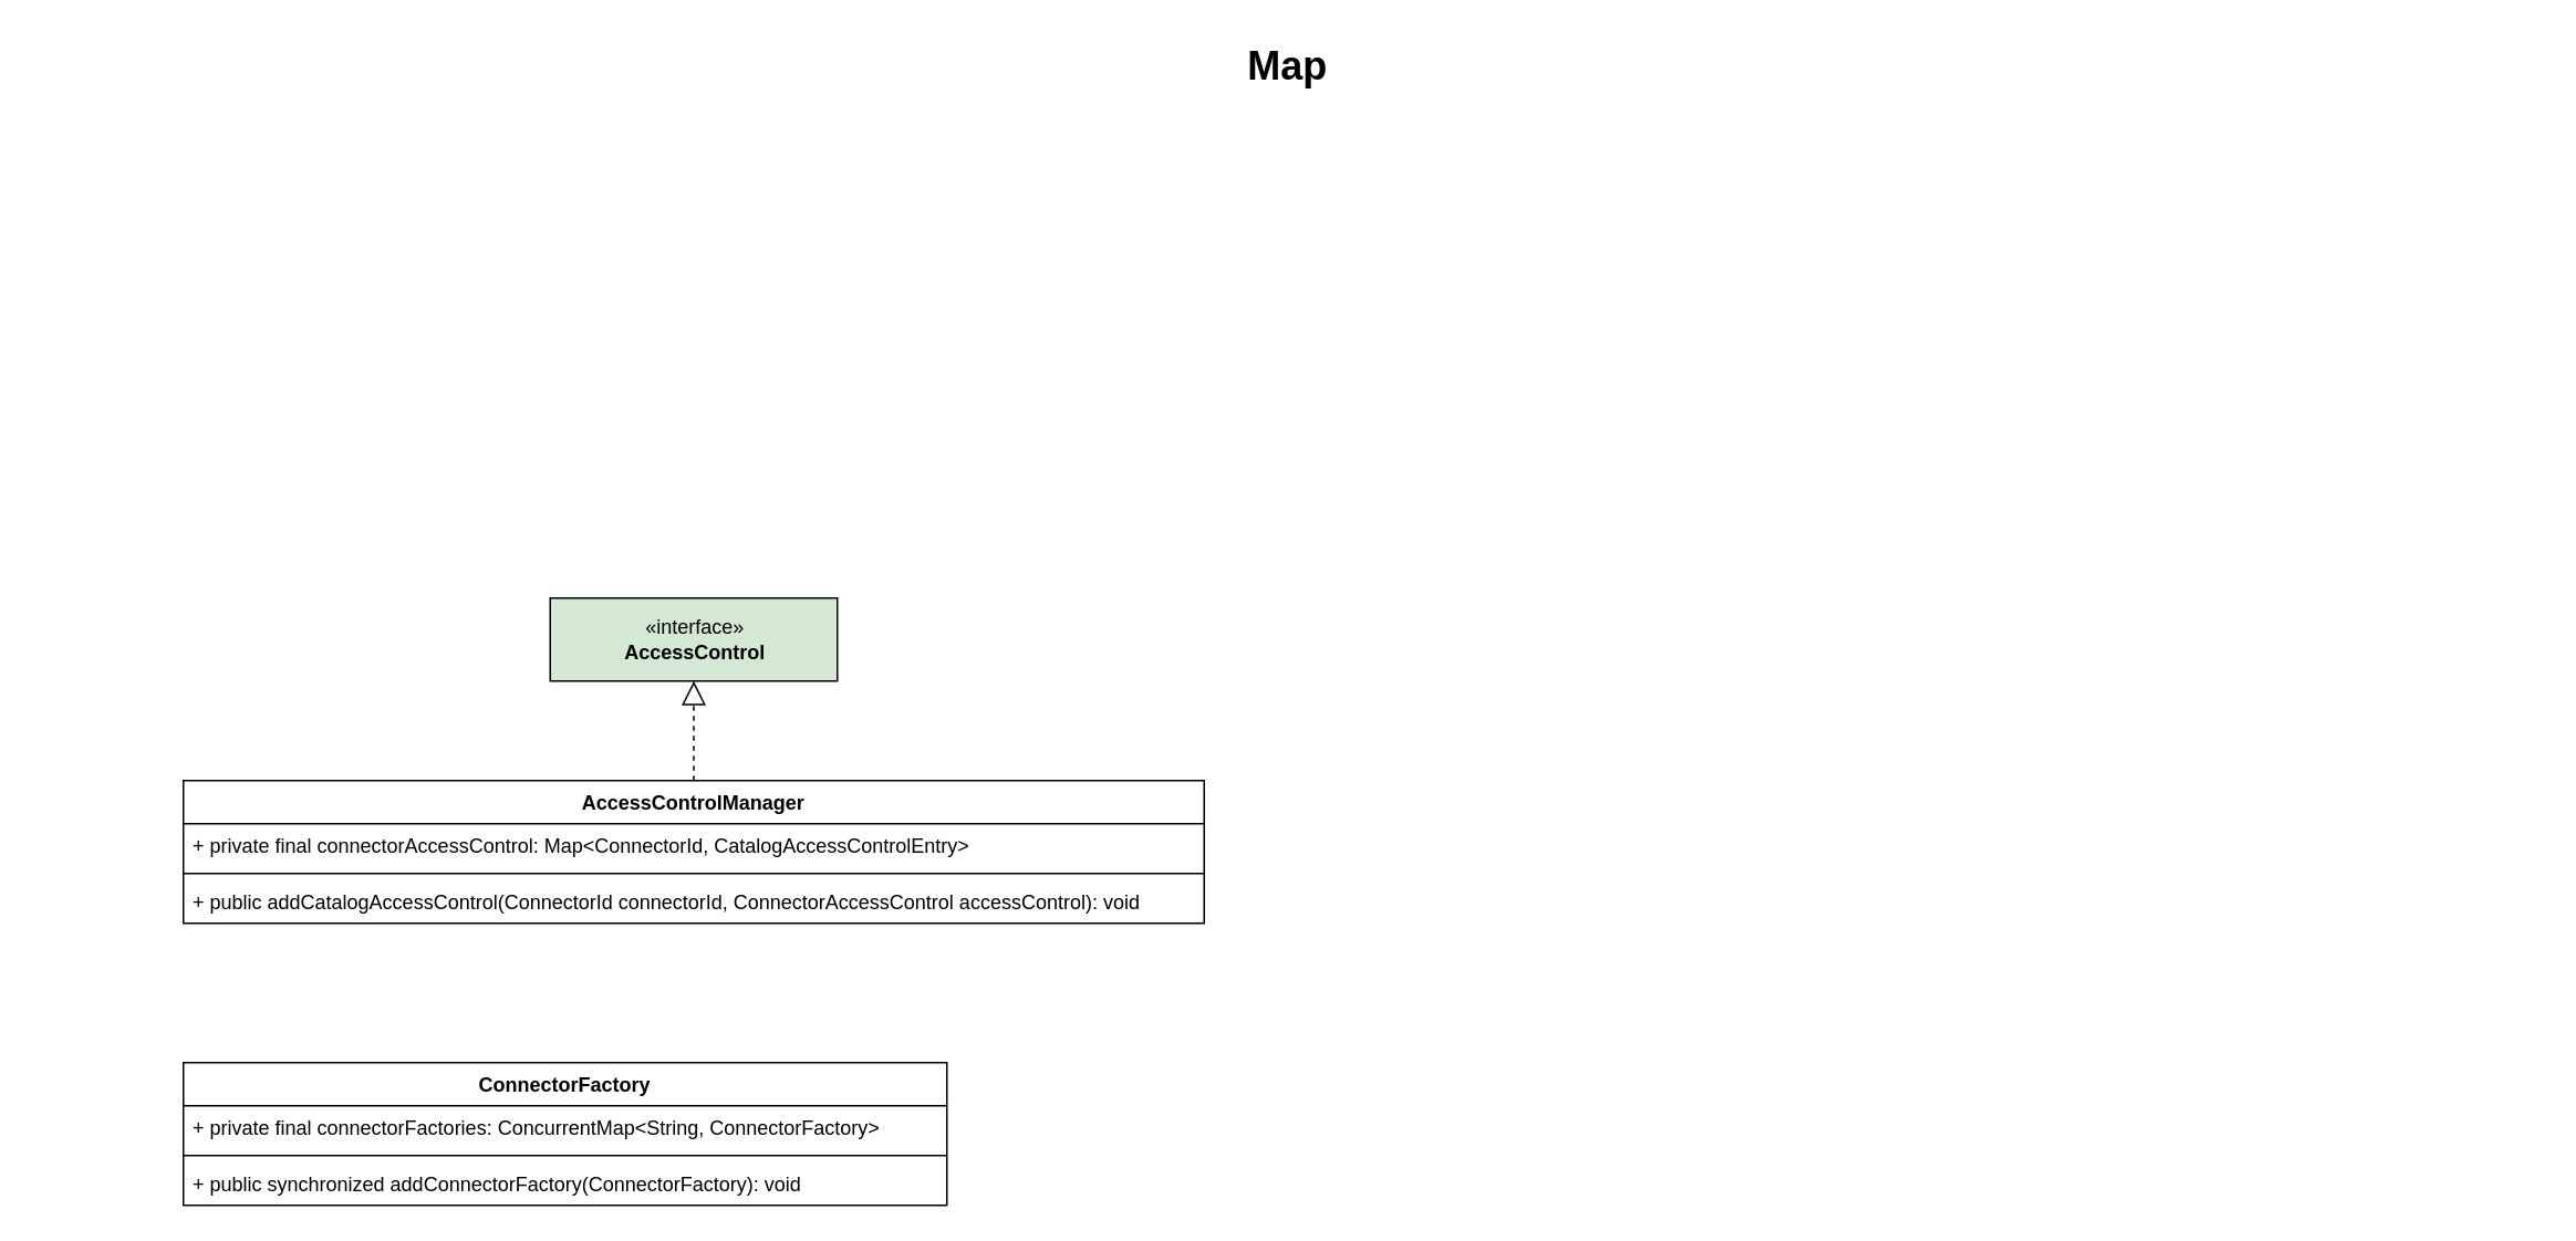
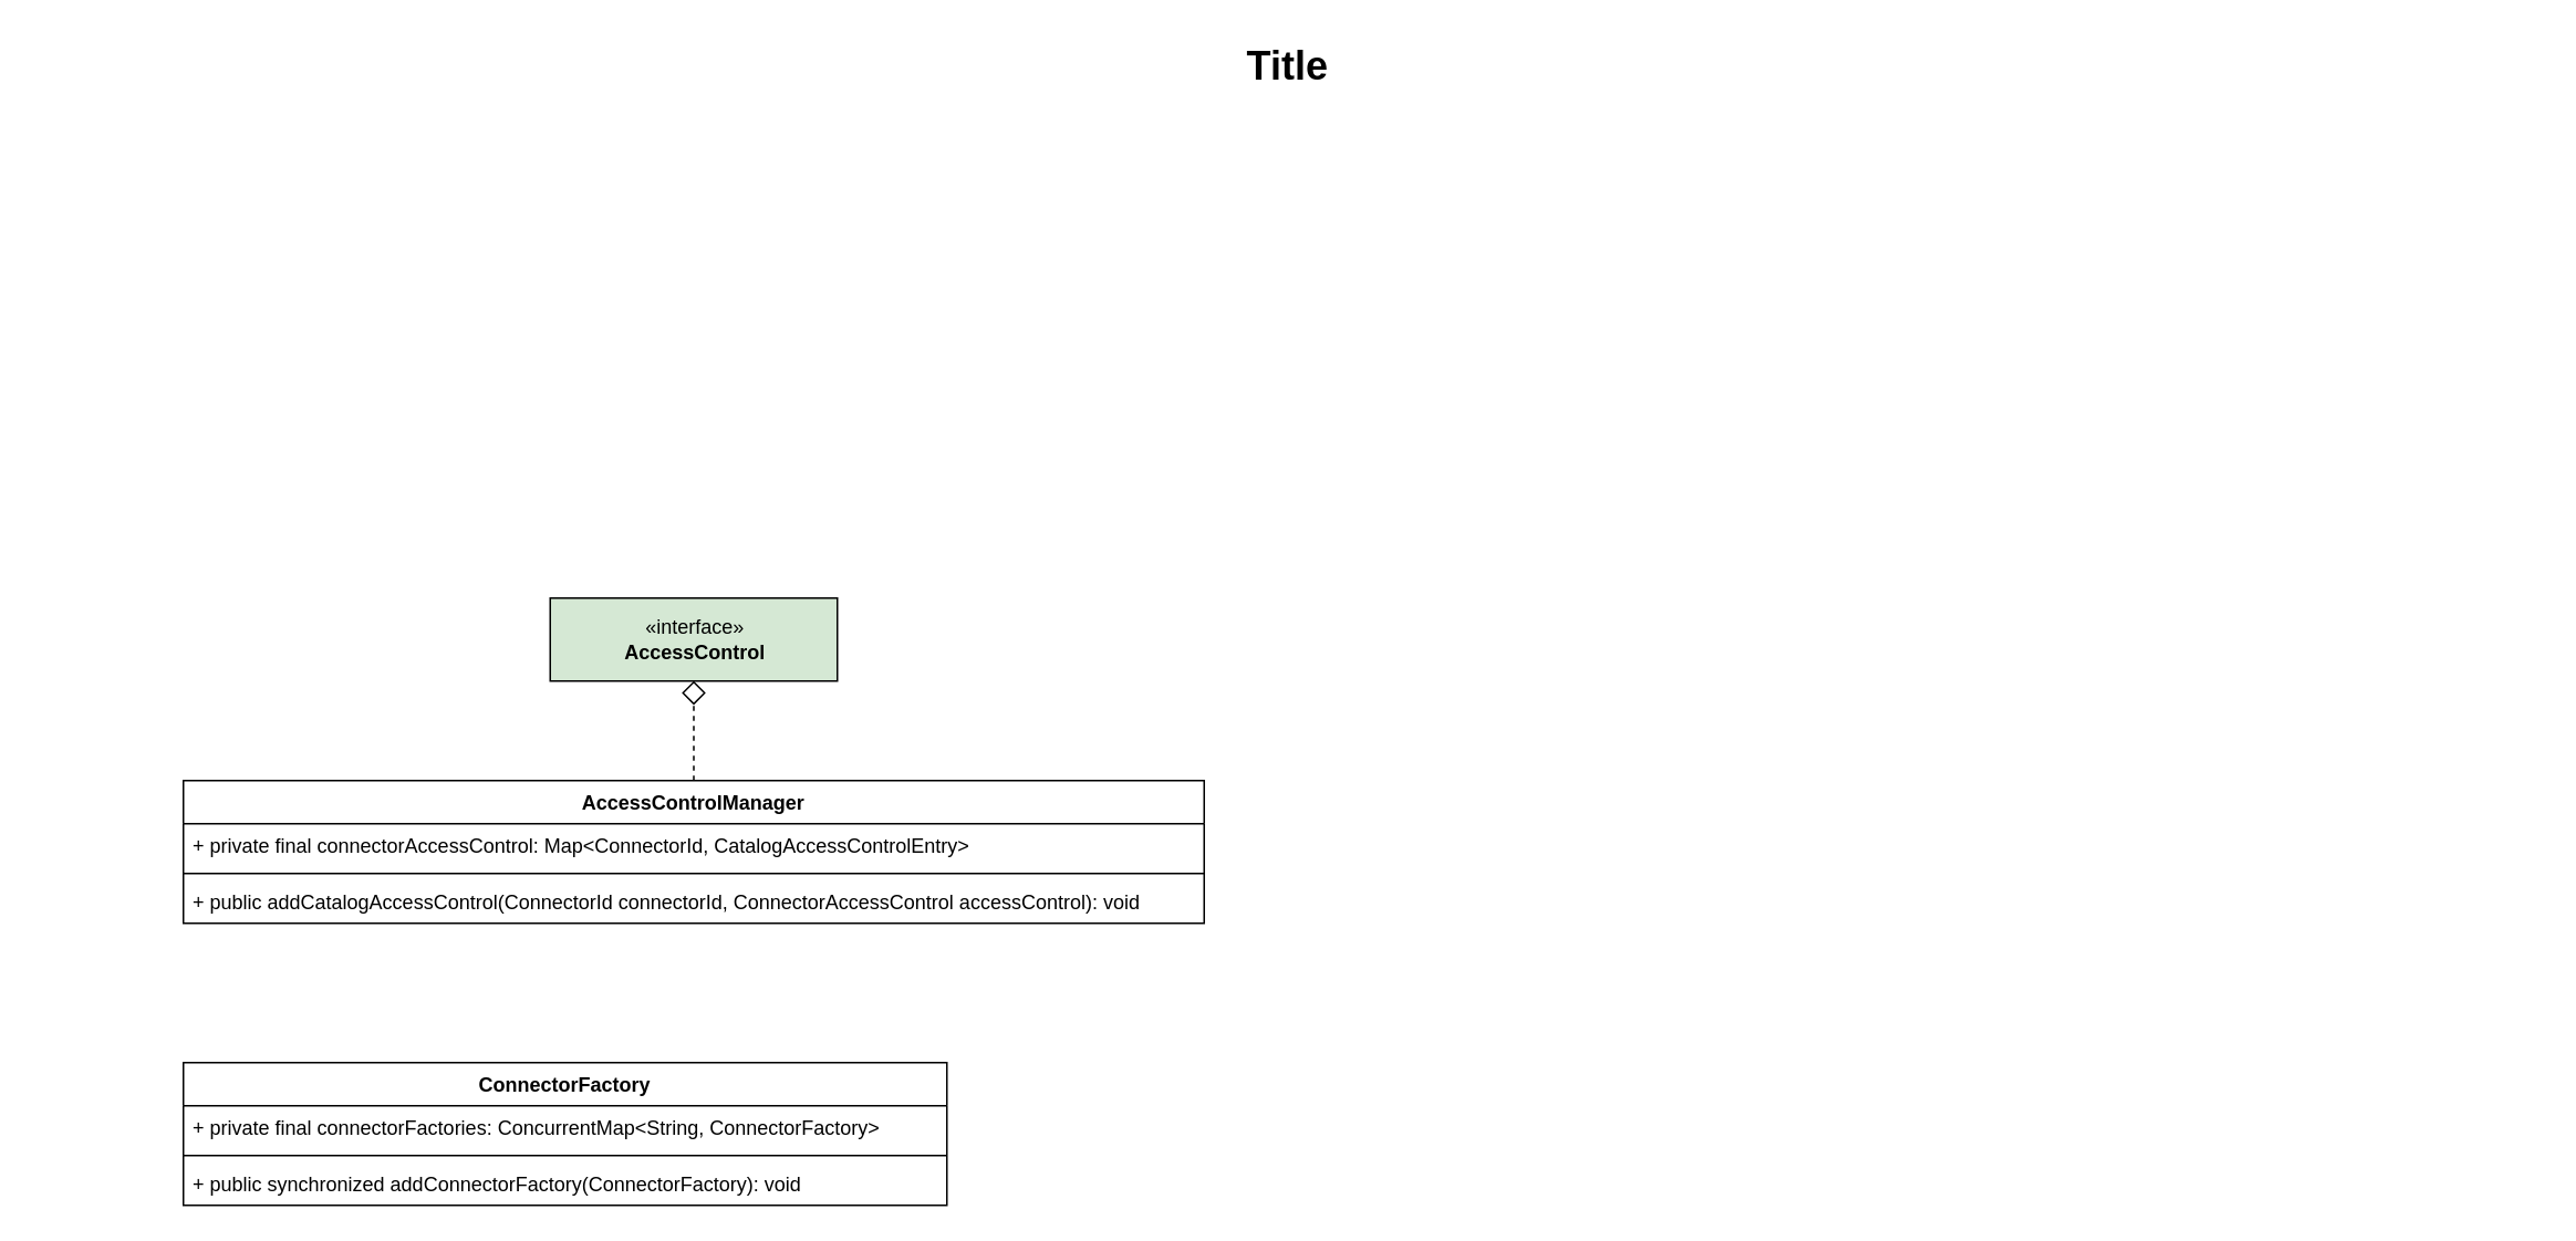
- <mxCell id="2" value="Map" style="text;strokeColor=none;fillColor=none;html=1;fontSize=24;fontStyle=1;verticalAlign=middle;align=center;" parent="1" vertex="1"><mxGeometry x="20" y="20" width="1510" height="40" as="geometry" /></mxCell>
+ <mxCell id="2" value="Title" style="text;strokeColor=none;fillColor=none;html=1;fontSize=24;fontStyle=1;verticalAlign=middle;align=center;" parent="1" vertex="1"><mxGeometry x="20" y="20" width="1510" height="40" as="geometry" /></mxCell>
- <mxCell id="4" value="" style="endArrow=block;dashed=1;endFill=0;endSize=12;html=1;entryX=0.5;entryY=1;entryDx=0;entryDy=0;exitX=0.5;exitY=0;exitDx=0;exitDy=0;" edge="1" parent="1" source="5" target="3"><mxGeometry width="160" relative="1" as="geometry"><mxPoint x="344.5" y="460" as="sourcePoint" /><mxPoint x="210" y="590" as="targetPoint" /></mxGeometry></mxCell>
+ <mxCell id="4" value="" style="endArrow=diamond;dashed=1;endFill=0;endSize=12;html=1;entryX=0.5;entryY=1;entryDx=0;entryDy=0;exitX=0.5;exitY=0;exitDx=0;exitDy=0;" edge="1" parent="1" source="5" target="3"><mxGeometry width="160" relative="1" as="geometry"><mxPoint x="344.5" y="460" as="sourcePoint" /><mxPoint x="210" y="590" as="targetPoint" /></mxGeometry></mxCell>
